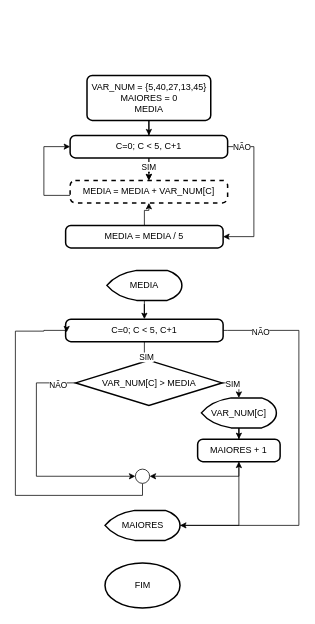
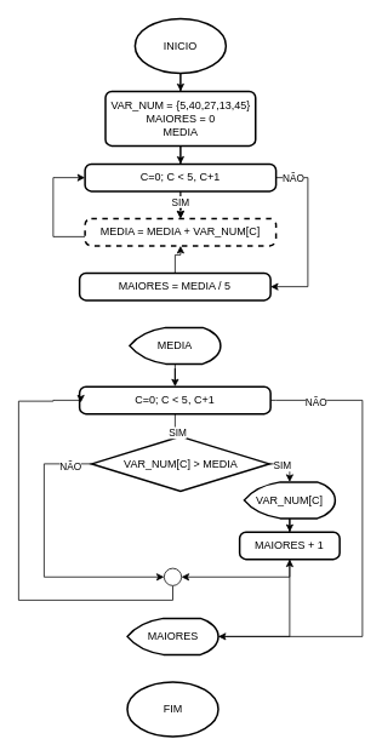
+ <mxCell id="3" value="INICIO" style="strokeWidth=2;html=1;shape=mxgraph.flowchart.start_1;whiteSpace=wrap;" parent="1" vertex="1"><mxGeometry x="148" y="20" width="100" height="60" as="geometry" /></mxCell>
+ <mxCell id="2" style="edgeStyle=orthogonalEdgeStyle;rounded=0;orthogonalLoop=1;jettySize=auto;html=1;" parent="1" source="3" target="6" edge="1"><mxGeometry relative="1" as="geometry" /></mxCell>
- <mxCell id="16" value="MEDIA = MEDIA / 5" style="rounded=1;whiteSpace=wrap;html=1;absoluteArcSize=1;arcSize=14;strokeWidth=2;" parent="1" vertex="1"><mxGeometry x="87" y="300" width="210" height="30" as="geometry" /></mxCell>
+ <mxCell id="16" value="MAIORES = MEDIA / 5" style="rounded=1;whiteSpace=wrap;html=1;absoluteArcSize=1;arcSize=14;strokeWidth=2;" parent="1" vertex="1"><mxGeometry x="87" y="300" width="210" height="30" as="geometry" /></mxCell>
